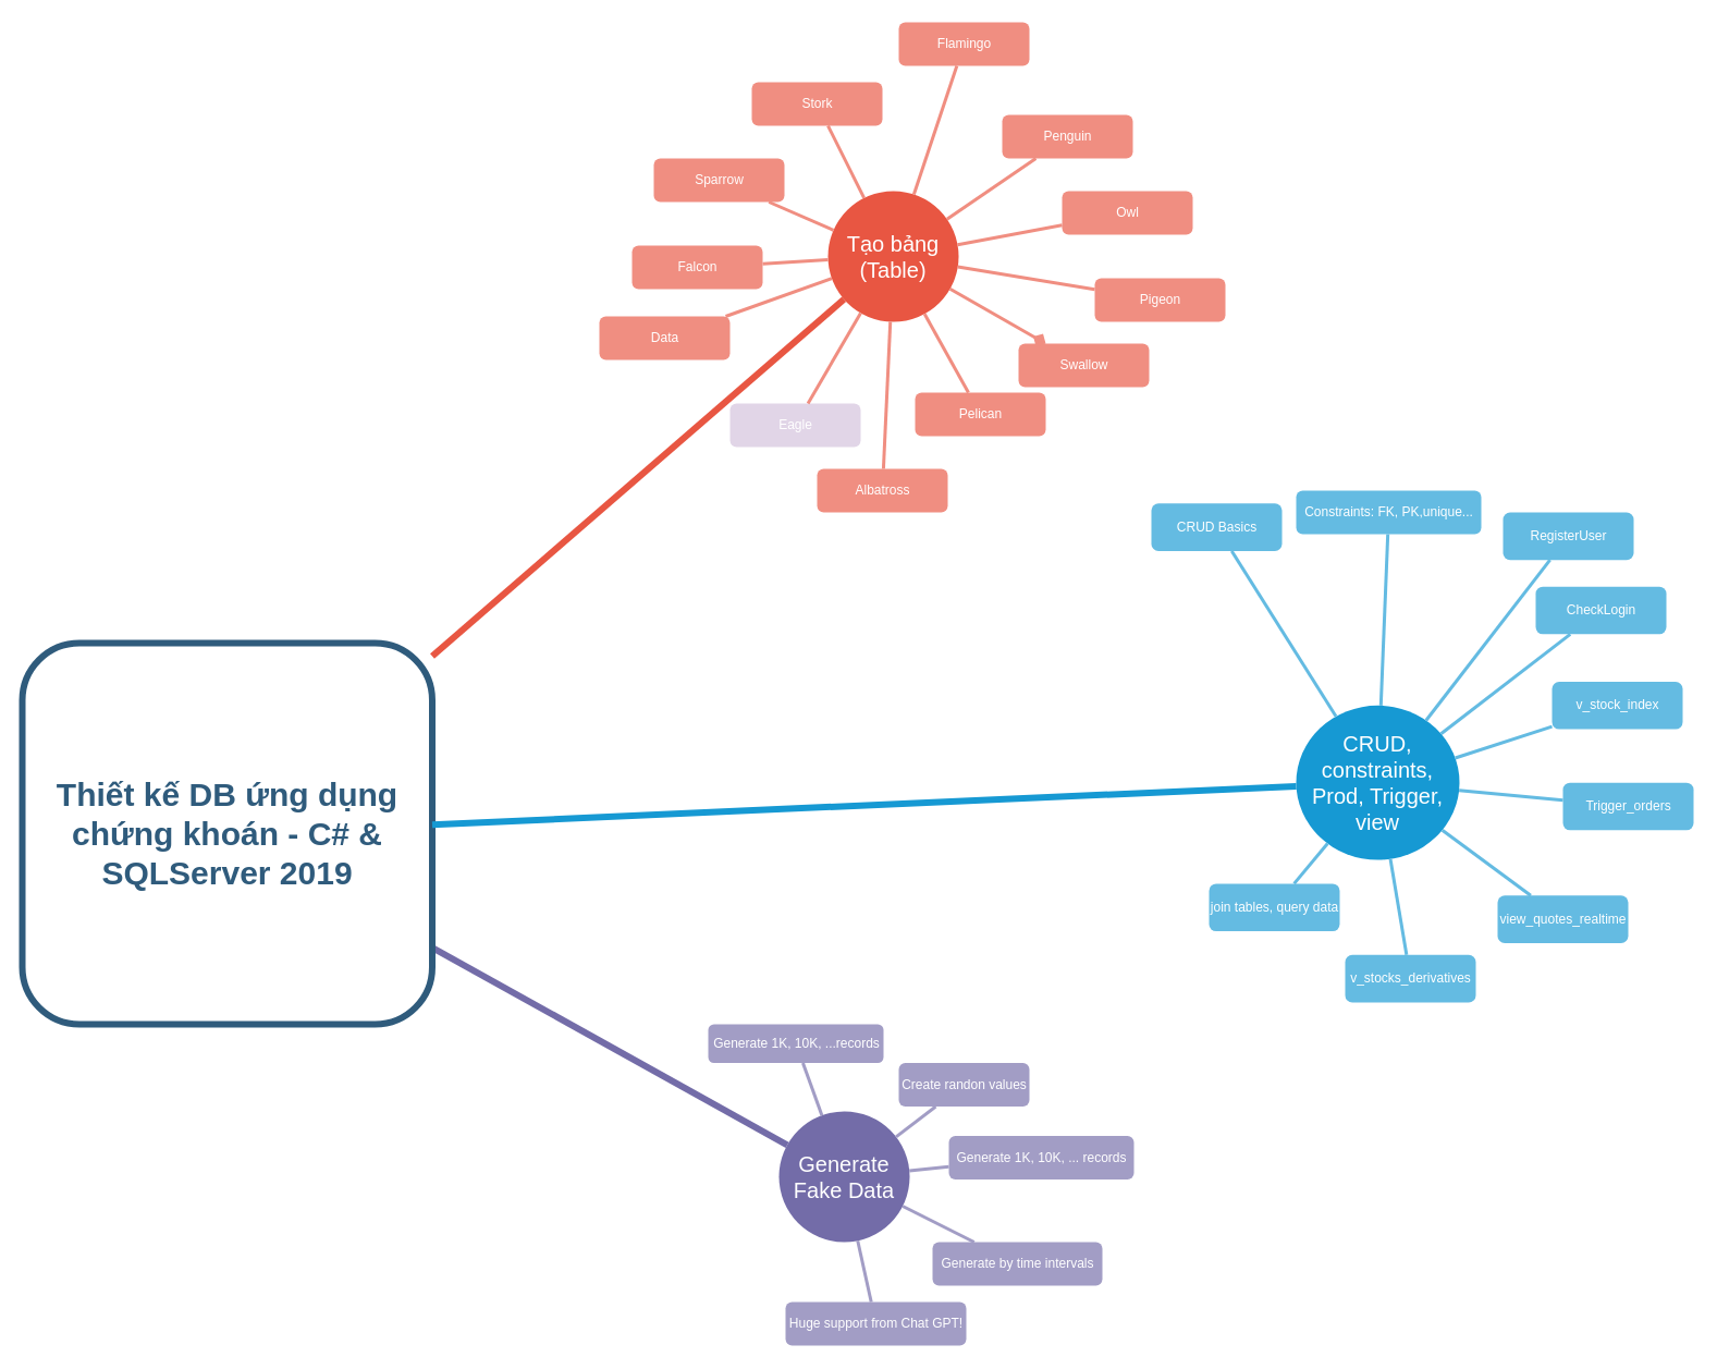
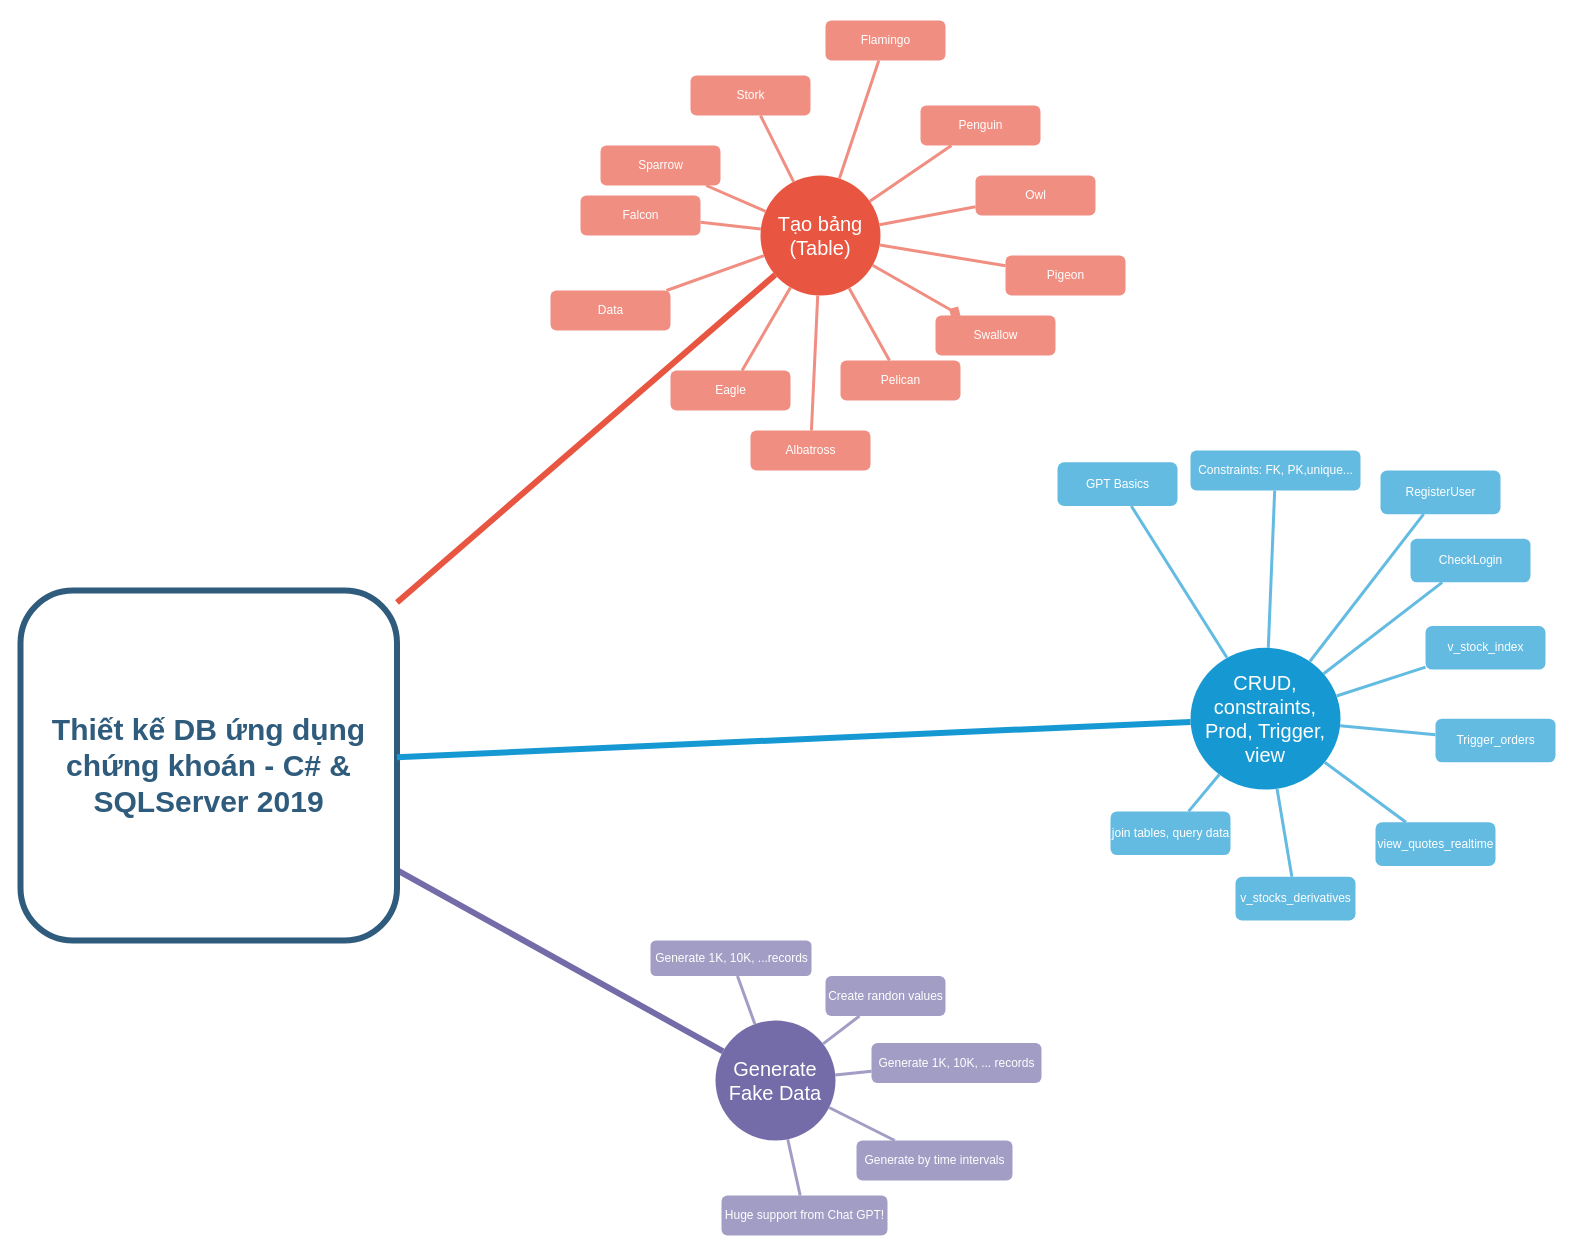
- <mxCell id="21" value="Falcon" style="rounded=1;fillColor=#f08e81;strokeColor=none;strokeWidth=3;shadow=0;html=1;fontColor=#FFFFFF;" vertex="1" parent="16"><mxGeometry x="30" y="205" width="120" height="40" as="geometry" /></mxCell>
+ <mxCell id="21" value="Falcon" style="rounded=1;fillColor=#f08e81;strokeColor=none;strokeWidth=3;shadow=0;html=1;fontColor=#FFFFFF;" vertex="1" parent="16"><mxGeometry x="30" y="175" width="120" height="40" as="geometry" /></mxCell>
- <mxCell id="18" value="Eagle" style="rounded=1;fillColor=#e1d5e7;strokeColor=none;strokeWidth=3;shadow=0;html=1;fontColor=#FFFFFF;" vertex="1" parent="16"><mxGeometry x="120" y="350" width="120" height="40" as="geometry" /></mxCell>
+ <mxCell id="18" value="Eagle" style="rounded=1;fillColor=#f08e81;strokeColor=none;strokeWidth=3;shadow=0;html=1;fontColor=#FFFFFF;" vertex="1" parent="16"><mxGeometry x="120" y="350" width="120" height="40" as="geometry" /></mxCell>
- <mxCell id="46" value="CRUD Basics" style="rounded=1;fillColor=#64BBE2;strokeColor=none;strokeWidth=3;shadow=0;html=1;fontColor=#FFFFFF;" vertex="1" parent="44"><mxGeometry x="47" y="21.818" width="120" height="43.636" as="geometry" /></mxCell>
+ <mxCell id="46" value="GPT Basics" style="rounded=1;fillColor=#64BBE2;strokeColor=none;strokeWidth=3;shadow=0;html=1;fontColor=#FFFFFF;" vertex="1" parent="44"><mxGeometry x="47" y="21.818" width="120" height="43.636" as="geometry" /></mxCell>
